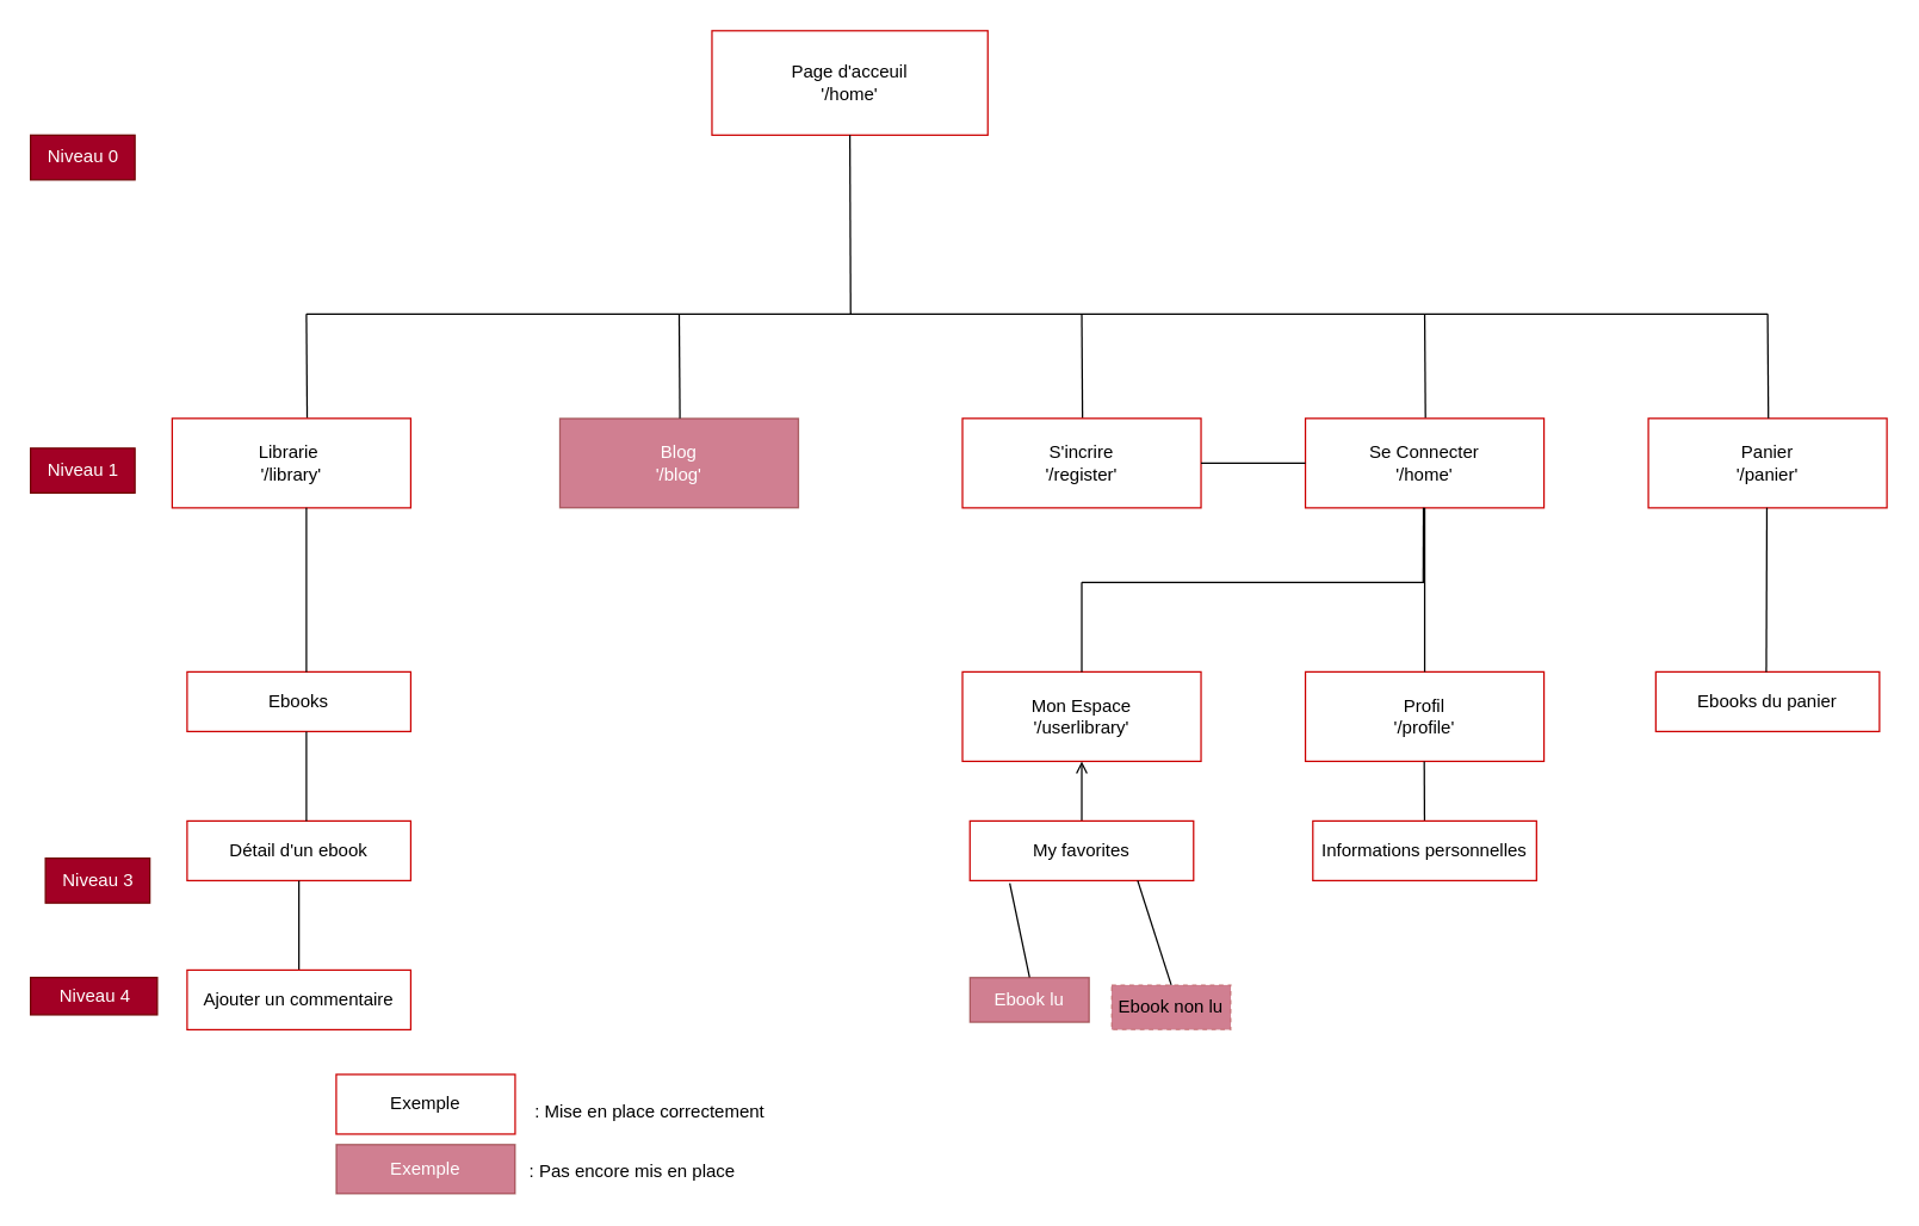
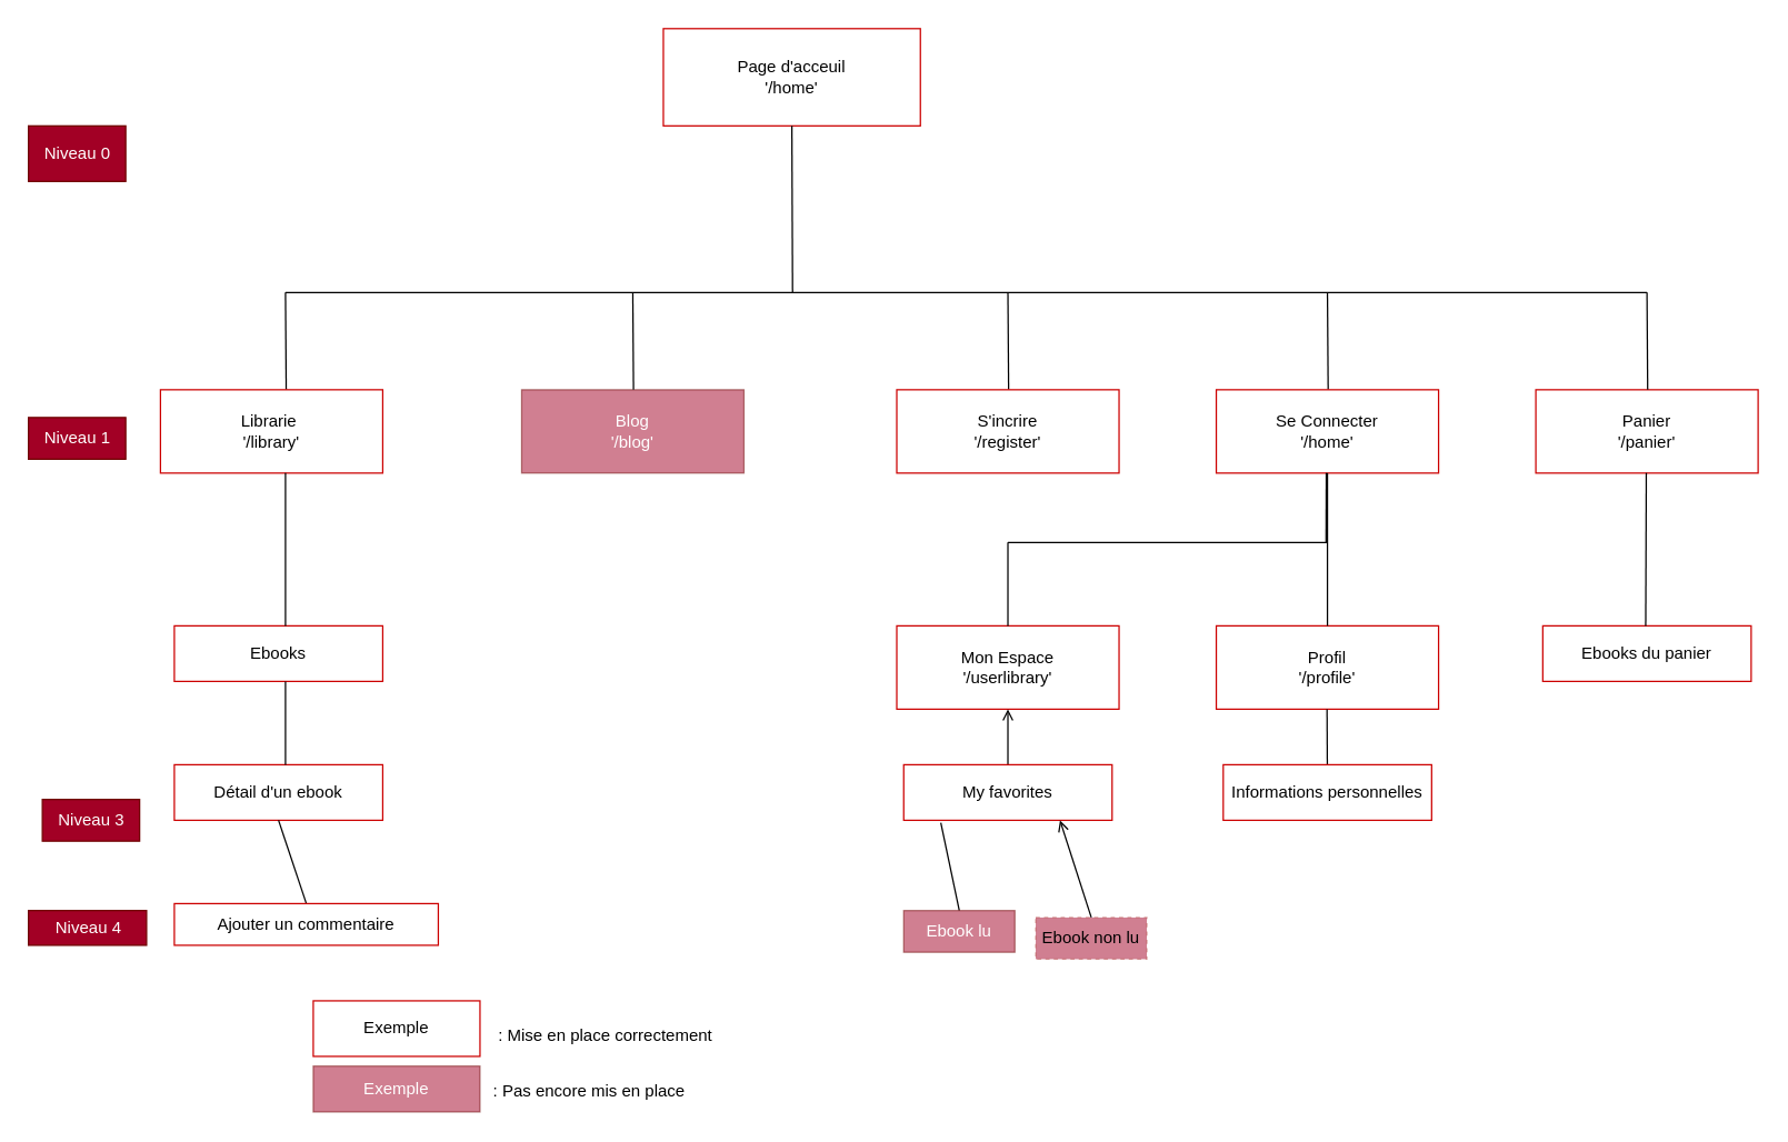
- <mxCell id="25" value="Niveau 0" style="text;html=1;align=center;verticalAlign=middle;resizable=0;points=[];autosize=1;strokeColor=#6F0000;fillColor=#a20025;fontColor=#ffffff;" parent="1" vertex="1"><mxGeometry x="20" y="90" width="70" height="30" as="geometry" /></mxCell>
+ <mxCell id="25" value="Niveau 0" style="text;html=1;align=center;verticalAlign=middle;resizable=0;points=[];autosize=1;strokeColor=#6F0000;fillColor=#a20025;fontColor=#ffffff;" parent="1" vertex="1"><mxGeometry x="20" y="90" width="70" height="40" as="geometry" /></mxCell>
- <mxCell id="36" value="" style="endArrow=none;html=1;entryX=0;entryY=0.5;entryDx=0;entryDy=0;exitX=1;exitY=0.5;exitDx=0;exitDy=0;" edge="1" parent="1" source="31" target="29"><mxGeometry width="50" height="50" relative="1" as="geometry"><mxPoint x="735.5" y="290" as="sourcePoint" /><mxPoint x="735" y="220" as="targetPoint" /></mxGeometry></mxCell>
- <mxCell id="17" value="" style="endArrow=none;html=1;exitX=0.5;exitY=0;exitDx=0;exitDy=0;entryX=0.75;entryY=1;entryDx=0;entryDy=0;" parent="1" edge="1" target="14" source="18"><mxGeometry width="50" height="50" relative="1" as="geometry"><mxPoint x="494.41" y="550" as="sourcePoint" /><mxPoint x="494.82" y="490" as="targetPoint" /></mxGeometry></mxCell>
+ <mxCell id="17" value="" style="endArrow=open;html=1;exitX=0.5;exitY=0;exitDx=0;exitDy=0;entryX=0.75;entryY=1;entryDx=0;entryDy=0;" parent="1" edge="1" target="14" source="18"><mxGeometry width="50" height="50" relative="1" as="geometry"><mxPoint x="494.41" y="550" as="sourcePoint" /><mxPoint x="494.82" y="490" as="targetPoint" /></mxGeometry></mxCell>
- <mxCell id="38" value="Ajouter un commentaire" style="whiteSpace=wrap;html=1;align=center;strokeColor=#CC0000;" vertex="1" parent="1"><mxGeometry x="125" y="650" width="150" height="40" as="geometry" /></mxCell>
+ <mxCell id="38" value="Ajouter un commentaire" style="whiteSpace=wrap;html=1;align=center;strokeColor=#CC0000;" vertex="1" parent="1"><mxGeometry x="125" y="650" width="190" height="30" as="geometry" /></mxCell>
